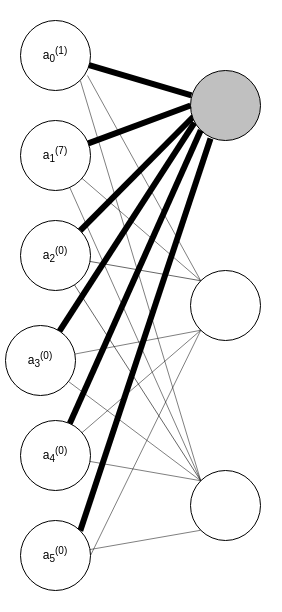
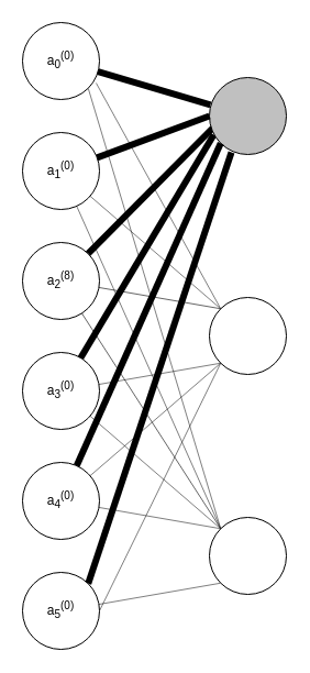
- <mxCell id="13" value="a&lt;sub&gt;0&lt;/sub&gt;&lt;sup&gt;(1)&lt;/sup&gt;" style="ellipse;whiteSpace=wrap;html=1;" vertex="1" parent="1"><mxGeometry x="20" y="20" width="70" height="70" as="geometry" /></mxCell>
+ <mxCell id="13" value="a&lt;sub&gt;0&lt;/sub&gt;&lt;sup&gt;(0)&lt;/sup&gt;" style="ellipse;whiteSpace=wrap;html=1;" vertex="1" parent="1"><mxGeometry x="20" y="20" width="70" height="70" as="geometry" /></mxCell>
- <mxCell id="16" value="a&lt;sub&gt;1&lt;/sub&gt;&lt;sup&gt;(7)&lt;/sup&gt;" style="ellipse;whiteSpace=wrap;html=1;" vertex="1" parent="1"><mxGeometry x="20" y="120" width="70" height="70" as="geometry" /></mxCell>
+ <mxCell id="16" value="a&lt;sub&gt;1&lt;/sub&gt;&lt;sup&gt;(0)&lt;/sup&gt;" style="ellipse;whiteSpace=wrap;html=1;" vertex="1" parent="1"><mxGeometry x="20" y="120" width="70" height="70" as="geometry" /></mxCell>
- <mxCell id="4" value="a&lt;sub&gt;2&lt;/sub&gt;&lt;sup&gt;(0)&lt;/sup&gt;" style="ellipse;whiteSpace=wrap;html=1;" vertex="1" parent="1"><mxGeometry x="20" y="220" width="70" height="70" as="geometry" /></mxCell>
+ <mxCell id="4" value="a&lt;sub&gt;2&lt;/sub&gt;&lt;sup&gt;(8)&lt;/sup&gt;" style="ellipse;whiteSpace=wrap;html=1;" vertex="1" parent="1"><mxGeometry x="20" y="220" width="70" height="70" as="geometry" /></mxCell>
- <mxCell id="7" value="a&lt;sub&gt;3&lt;/sub&gt;&lt;sup&gt;(0)&lt;/sup&gt;" style="ellipse;whiteSpace=wrap;html=1;" vertex="1" parent="1"><mxGeometry x="5" y="325" width="70" height="70" as="geometry" /></mxCell>
+ <mxCell id="7" value="a&lt;sub&gt;3&lt;/sub&gt;&lt;sup&gt;(0)&lt;/sup&gt;" style="ellipse;whiteSpace=wrap;html=1;" vertex="1" parent="1"><mxGeometry x="20" y="320" width="70" height="70" as="geometry" /></mxCell>
